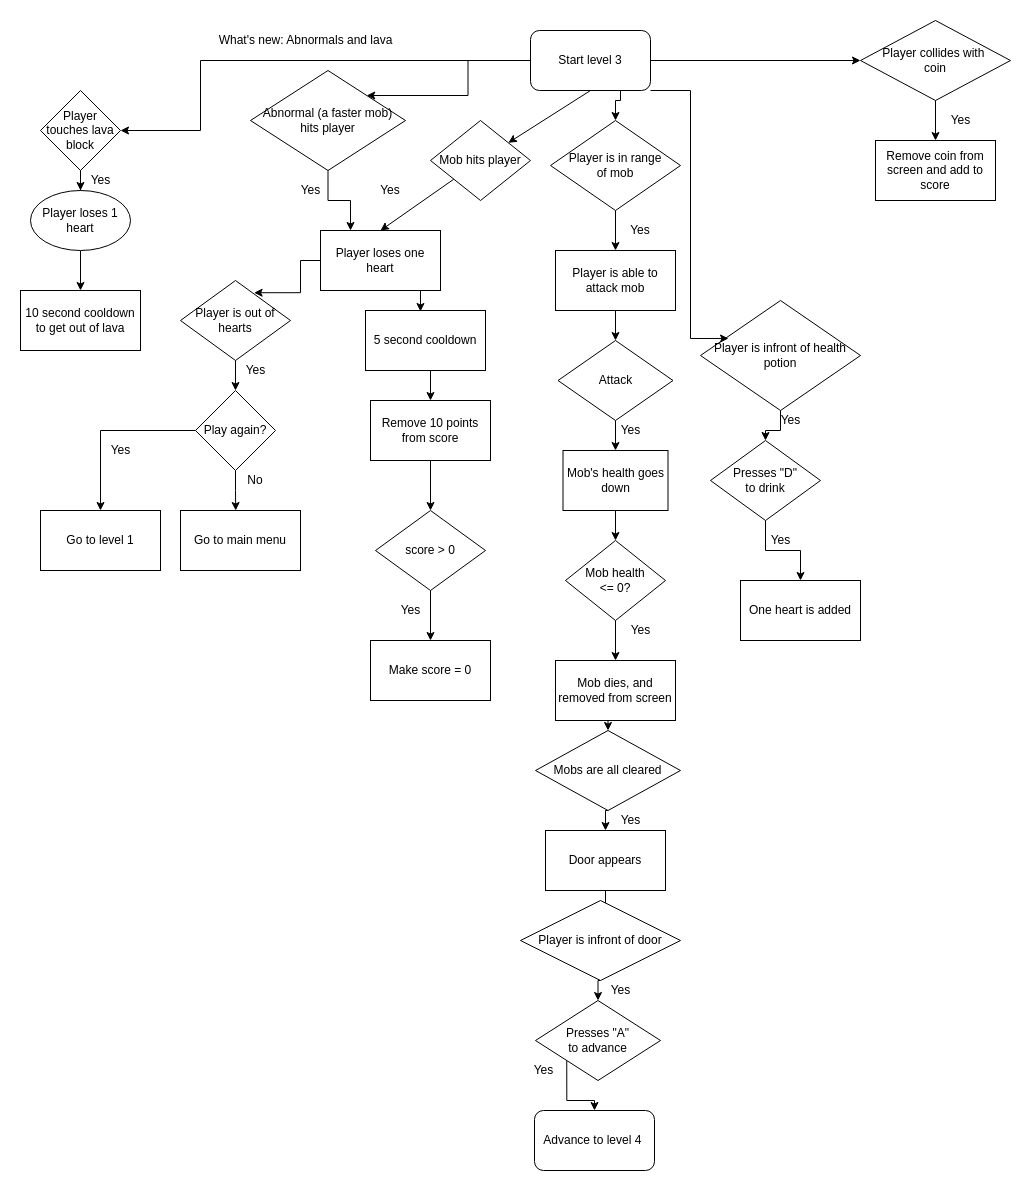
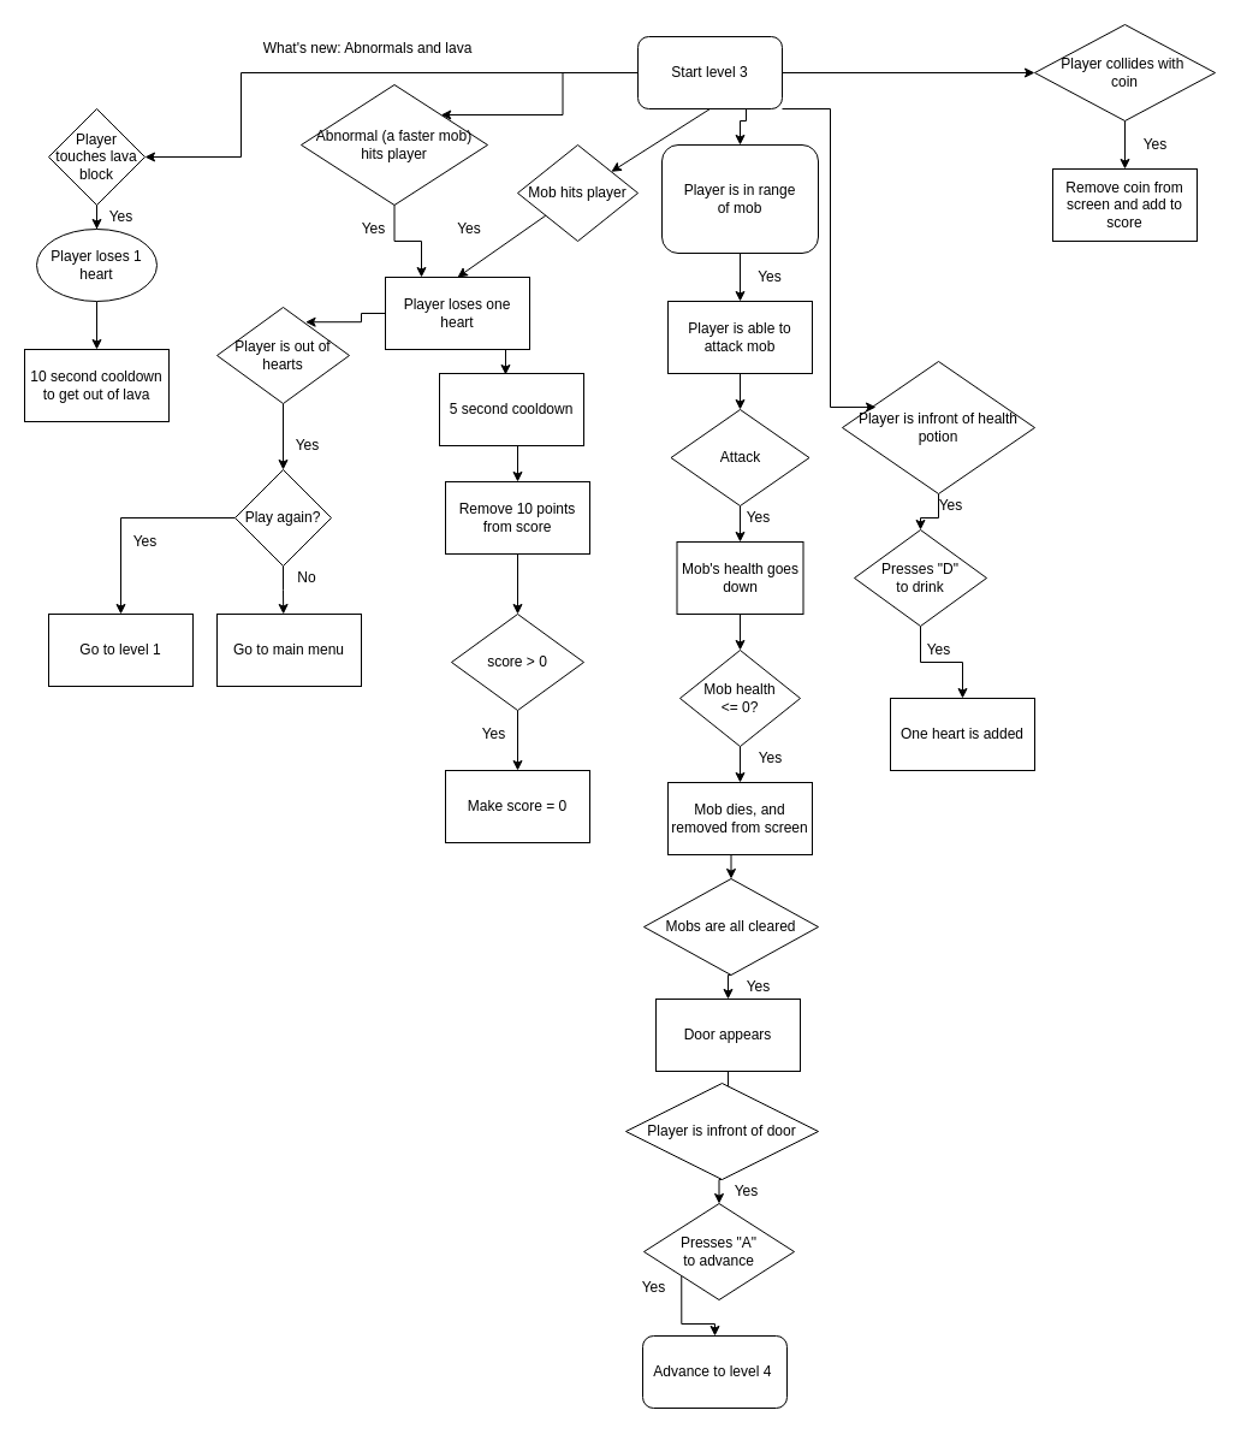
- <mxCell id="12" value="Player is in range&lt;br&gt;of mob" style="rhombus;whiteSpace=wrap;html=1;" parent="1" vertex="1"><mxGeometry x="550" y="120" width="130" height="90" as="geometry" /></mxCell>
+ <mxCell id="12" value="Player is in range&lt;br&gt;of mob" style="whiteSpace=wrap;html=1;rounded=1;" parent="1" vertex="1"><mxGeometry x="550" y="120" width="130" height="90" as="geometry" /></mxCell>
- <mxCell id="38" value="Player is out of hearts" style="rhombus;whiteSpace=wrap;html=1;" parent="1" vertex="1"><mxGeometry x="180" y="280" width="110" height="80" as="geometry" /></mxCell>
+ <mxCell id="38" value="Player is out of hearts" style="rhombus;whiteSpace=wrap;html=1;" parent="1" vertex="1"><mxGeometry x="180" y="255" width="110" height="80" as="geometry" /></mxCell>
- <mxCell id="24" value="Mob dies, and removed from screen" style="rounded=0;whiteSpace=wrap;html=1;" parent="1" vertex="1"><mxGeometry x="555" y="660" width="120" height="60" as="geometry" /></mxCell>
+ <mxCell id="24" value="Mob dies, and removed from screen" style="rounded=0;whiteSpace=wrap;html=1;" parent="1" vertex="1"><mxGeometry x="555" y="650" width="120" height="60" as="geometry" /></mxCell>
